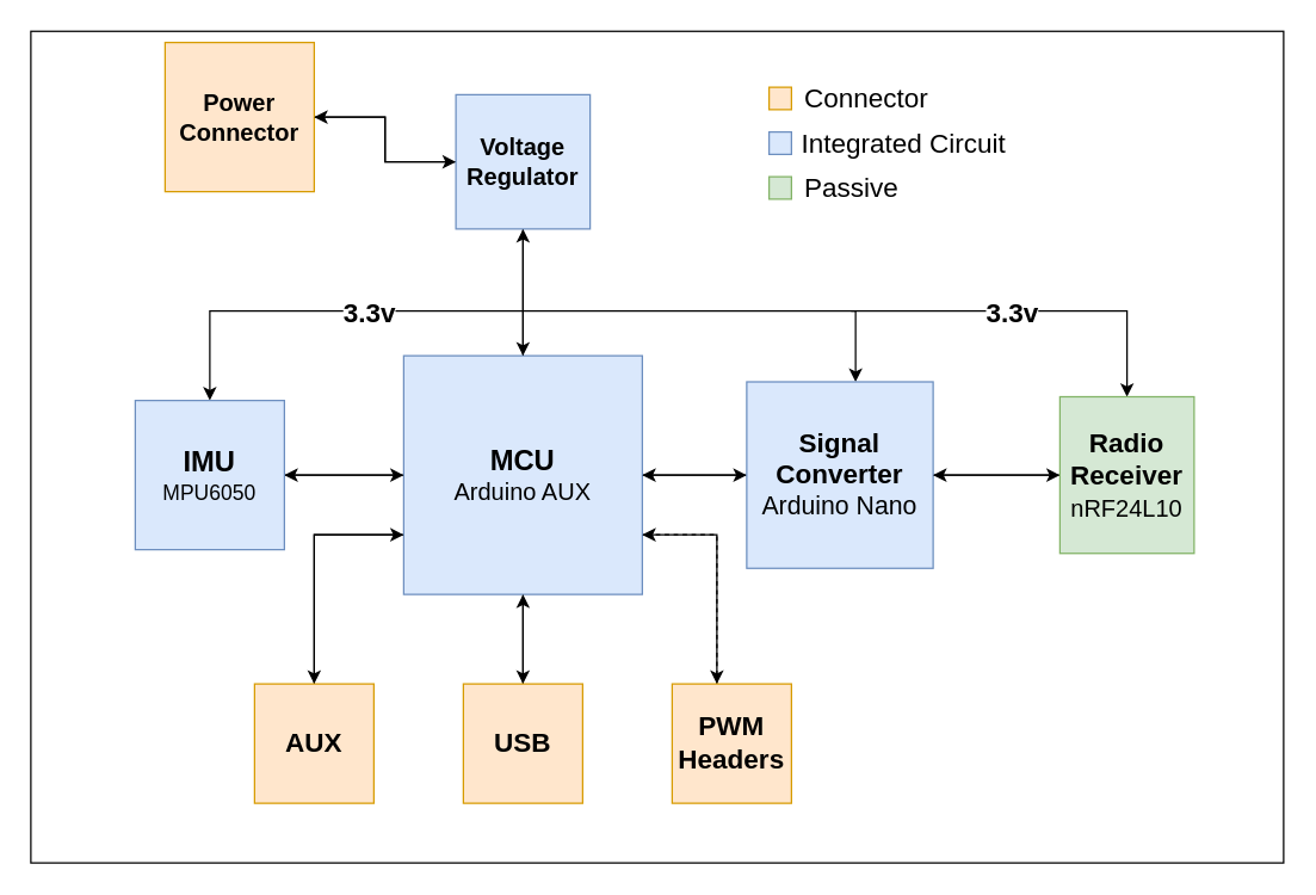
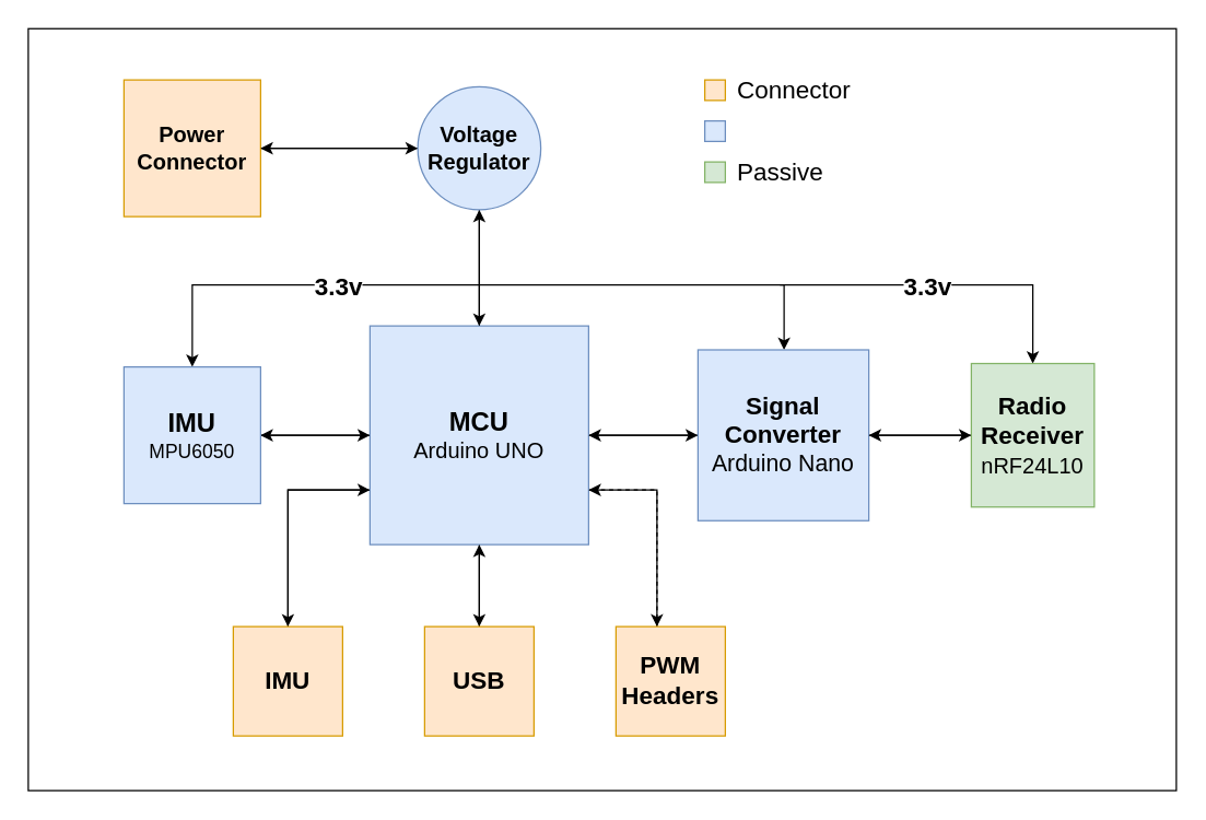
- <mxCell id="23" value="&lt;b style=&quot;font-size: 16px&quot;&gt;Power&lt;br&gt;Connector&lt;/b&gt;" style="whiteSpace=wrap;html=1;aspect=fixed;fillColor=#ffe6cc;strokeColor=#d79b00;" vertex="1" parent="1"><mxGeometry x="110" y="28" width="100" height="100" as="geometry" /></mxCell>
+ <mxCell id="23" value="&lt;b style=&quot;font-size: 16px&quot;&gt;Power&lt;br&gt;Connector&lt;/b&gt;" style="whiteSpace=wrap;html=1;aspect=fixed;fillColor=#ffe6cc;strokeColor=#d79b00;" vertex="1" parent="1"><mxGeometry x="90" y="58" width="100" height="100" as="geometry" /></mxCell>
- <mxCell id="36" value="Integrated Circuit" style="text;html=1;align=center;verticalAlign=middle;resizable=0;points=[];autosize=1;strokeColor=none;fontSize=18;" vertex="1" parent="1"><mxGeometry x="530" y="80.5" width="150" height="30" as="geometry" /></mxCell>
- <mxCell id="26" value="&lt;font style=&quot;font-size: 16px&quot;&gt;&lt;b&gt;Voltage&lt;br&gt;Regulator&lt;/b&gt;&lt;/font&gt;" style="whiteSpace=wrap;html=1;aspect=fixed;fillColor=#dae8fc;strokeColor=#6c8ebf;" vertex="1" parent="1"><mxGeometry x="305" y="63" width="90" height="90" as="geometry" /></mxCell>
+ <mxCell id="26" value="&lt;font style=&quot;font-size: 16px&quot;&gt;&lt;b&gt;Voltage&lt;br&gt;Regulator&lt;/b&gt;&lt;/font&gt;" style="ellipse;whiteSpace=wrap;html=1;aspect=fixed;fillColor=#dae8fc;strokeColor=#6c8ebf;" vertex="1" parent="1"><mxGeometry x="305" y="63" width="90" height="90" as="geometry" /></mxCell>
- <mxCell id="9" value="&lt;font&gt;&lt;span style=&quot;font-weight: bold&quot;&gt;&lt;font style=&quot;font-size: 19px&quot;&gt;MCU&lt;/font&gt;&lt;/span&gt;&lt;br&gt;&lt;font style=&quot;font-size: 16px&quot;&gt;Arduino AUX&lt;/font&gt;&lt;br&gt;&lt;/font&gt;" style="whiteSpace=wrap;html=1;aspect=fixed;fillColor=#dae8fc;strokeColor=#6c8ebf;" vertex="1" parent="1"><mxGeometry x="270" y="238" width="160" height="160" as="geometry" /></mxCell>
+ <mxCell id="9" value="&lt;font&gt;&lt;span style=&quot;font-weight: bold&quot;&gt;&lt;font style=&quot;font-size: 19px&quot;&gt;MCU&lt;/font&gt;&lt;/span&gt;&lt;br&gt;&lt;font style=&quot;font-size: 16px&quot;&gt;Arduino UNO&lt;/font&gt;&lt;br&gt;&lt;/font&gt;" style="whiteSpace=wrap;html=1;aspect=fixed;fillColor=#dae8fc;strokeColor=#6c8ebf;" vertex="1" parent="1"><mxGeometry x="270" y="238" width="160" height="160" as="geometry" /></mxCell>
- <mxCell id="13" value="&lt;b style=&quot;font-size: 18px&quot;&gt;Signal&lt;br&gt;Converter&lt;br&gt;&lt;/b&gt;&lt;font style=&quot;font-size: 17px&quot;&gt;Arduino Nano&lt;/font&gt;" style="whiteSpace=wrap;html=1;aspect=fixed;fillColor=#dae8fc;strokeColor=#6c8ebf;" vertex="1" parent="1"><mxGeometry x="500" y="255.5" width="125" height="125" as="geometry" /></mxCell>
+ <mxCell id="13" value="&lt;b style=&quot;font-size: 18px&quot;&gt;Signal&lt;br&gt;Converter&lt;br&gt;&lt;/b&gt;&lt;font style=&quot;font-size: 17px&quot;&gt;Arduino Nano&lt;/font&gt;" style="whiteSpace=wrap;html=1;aspect=fixed;fillColor=#dae8fc;strokeColor=#6c8ebf;" vertex="1" parent="1"><mxGeometry x="510" y="255.5" width="125" height="125" as="geometry" /></mxCell>
- <mxCell id="28" value="&lt;b&gt;AUX&lt;/b&gt;" style="whiteSpace=wrap;html=1;aspect=fixed;fontSize=18;fillColor=#ffe6cc;strokeColor=#d79b00;" vertex="1" parent="1"><mxGeometry x="170" y="458" width="80" height="80" as="geometry" /></mxCell>
+ <mxCell id="28" value="&lt;b&gt;IMU&lt;/b&gt;" style="whiteSpace=wrap;html=1;aspect=fixed;fontSize=18;fillColor=#ffe6cc;strokeColor=#d79b00;" vertex="1" parent="1"><mxGeometry x="170" y="458" width="80" height="80" as="geometry" /></mxCell>
